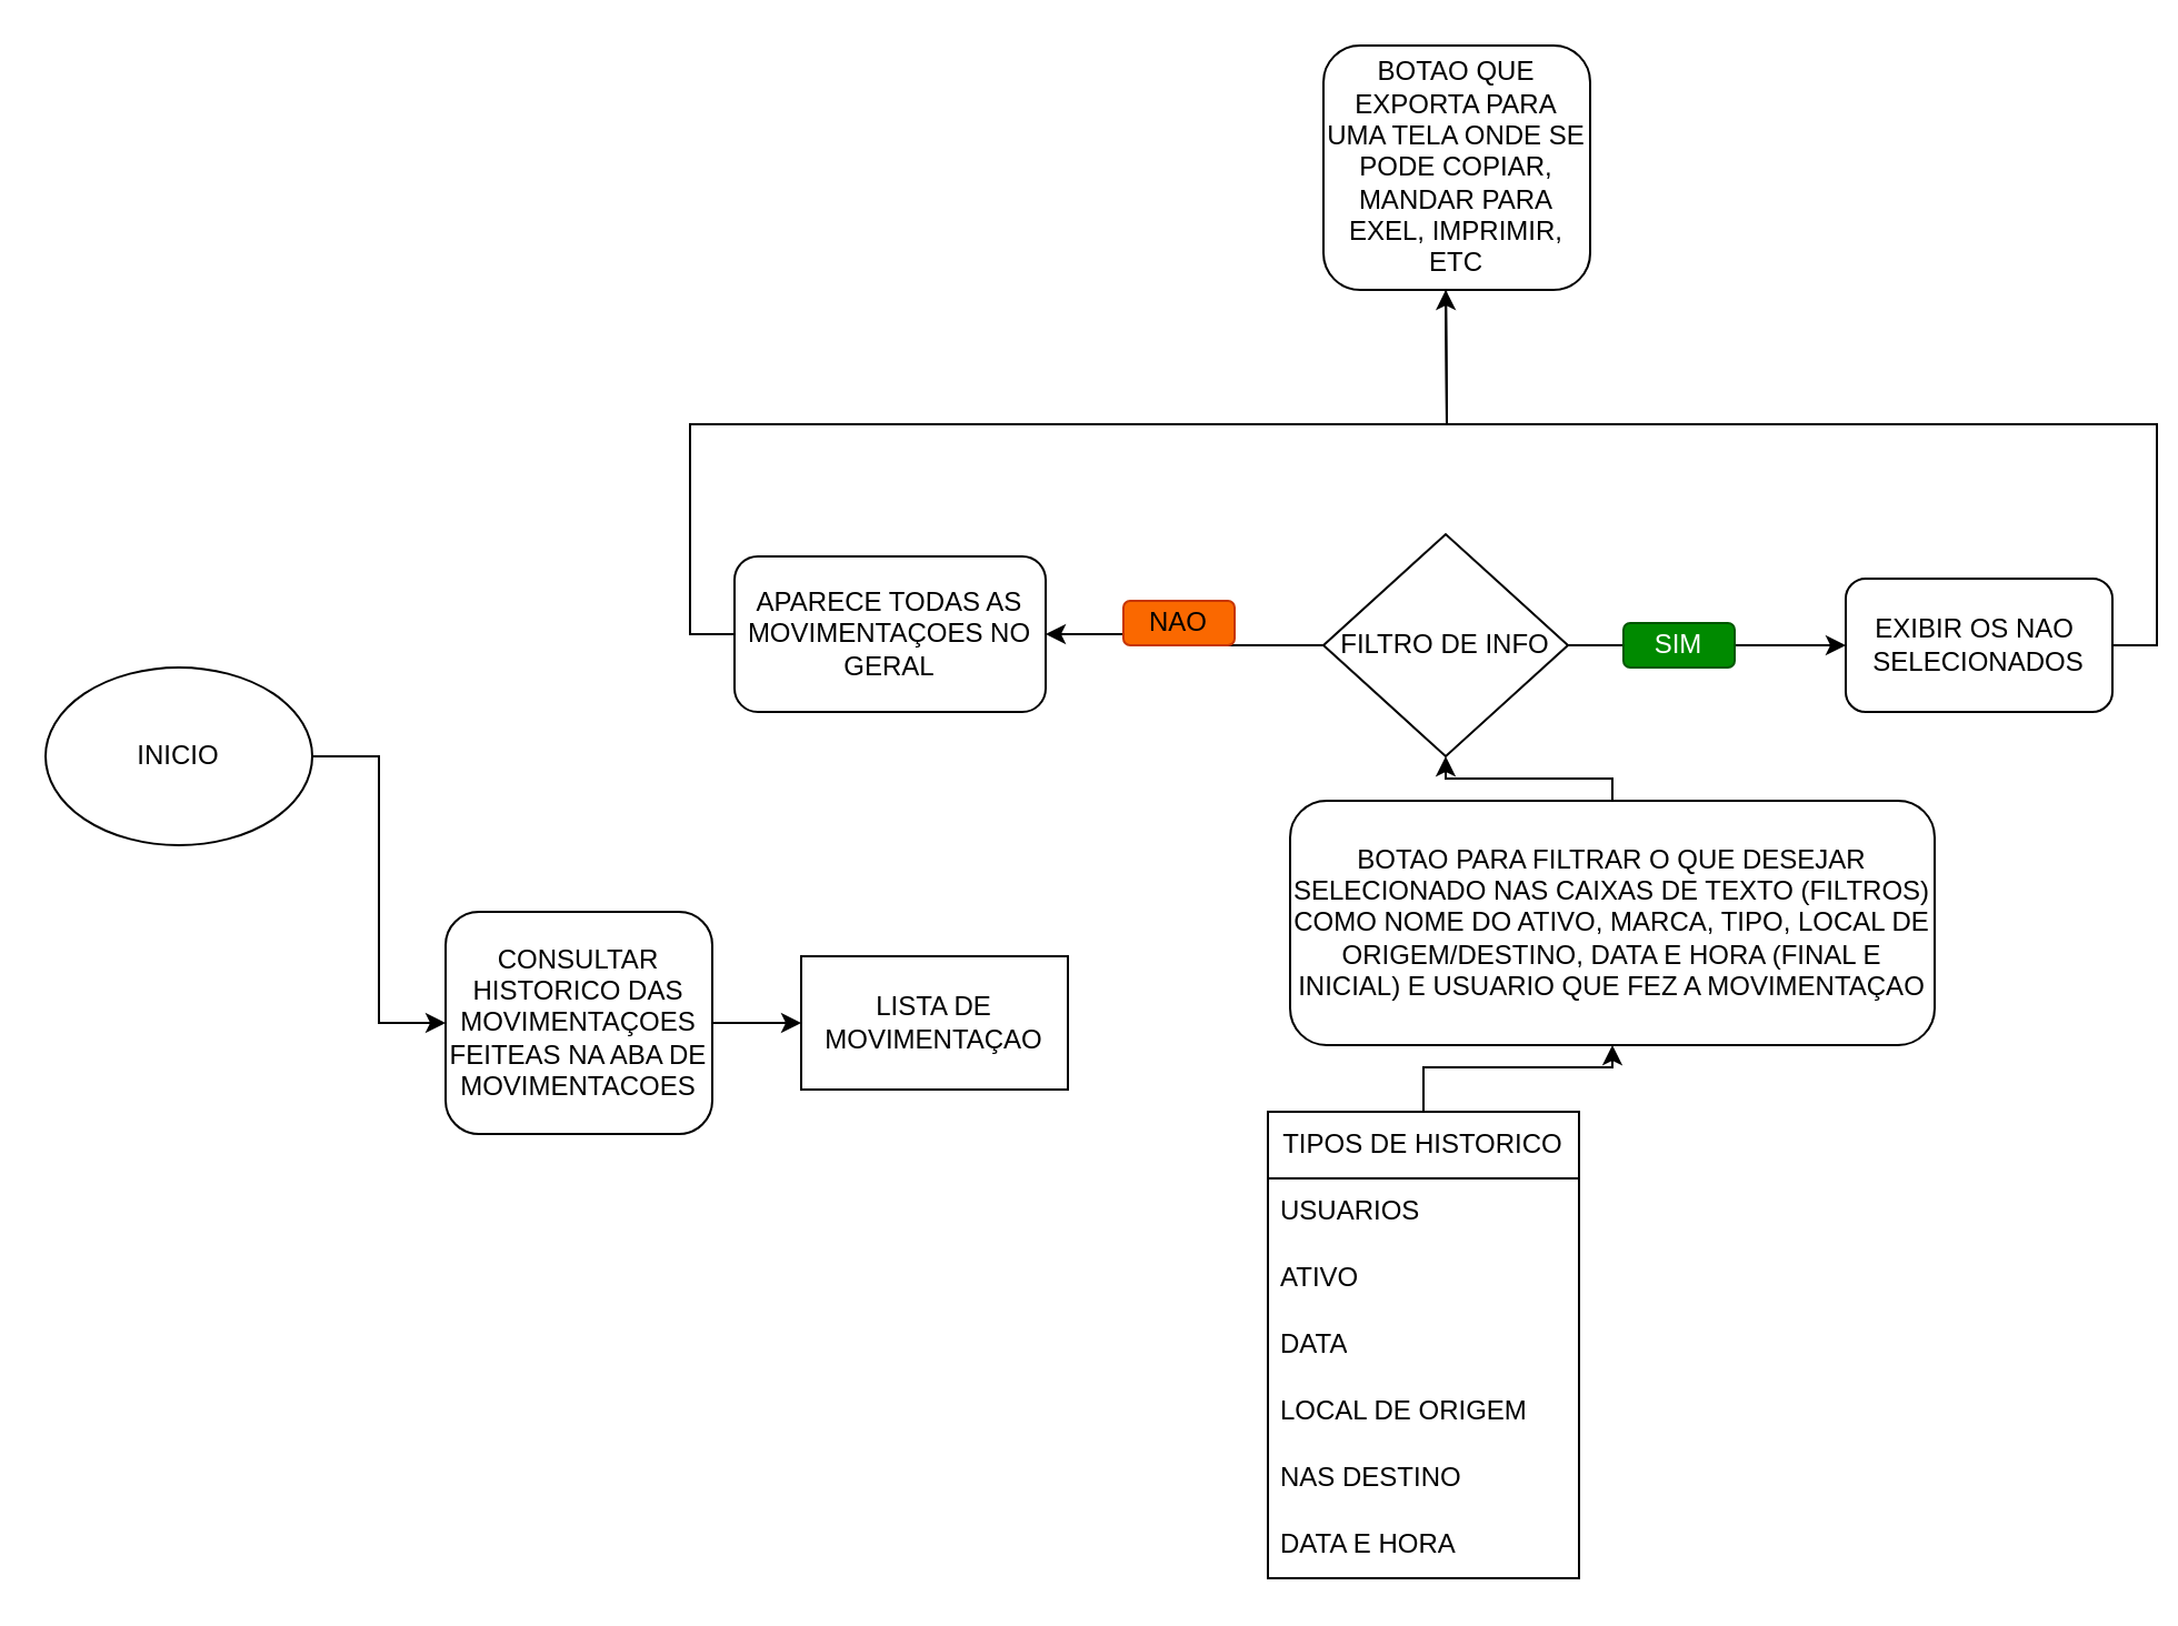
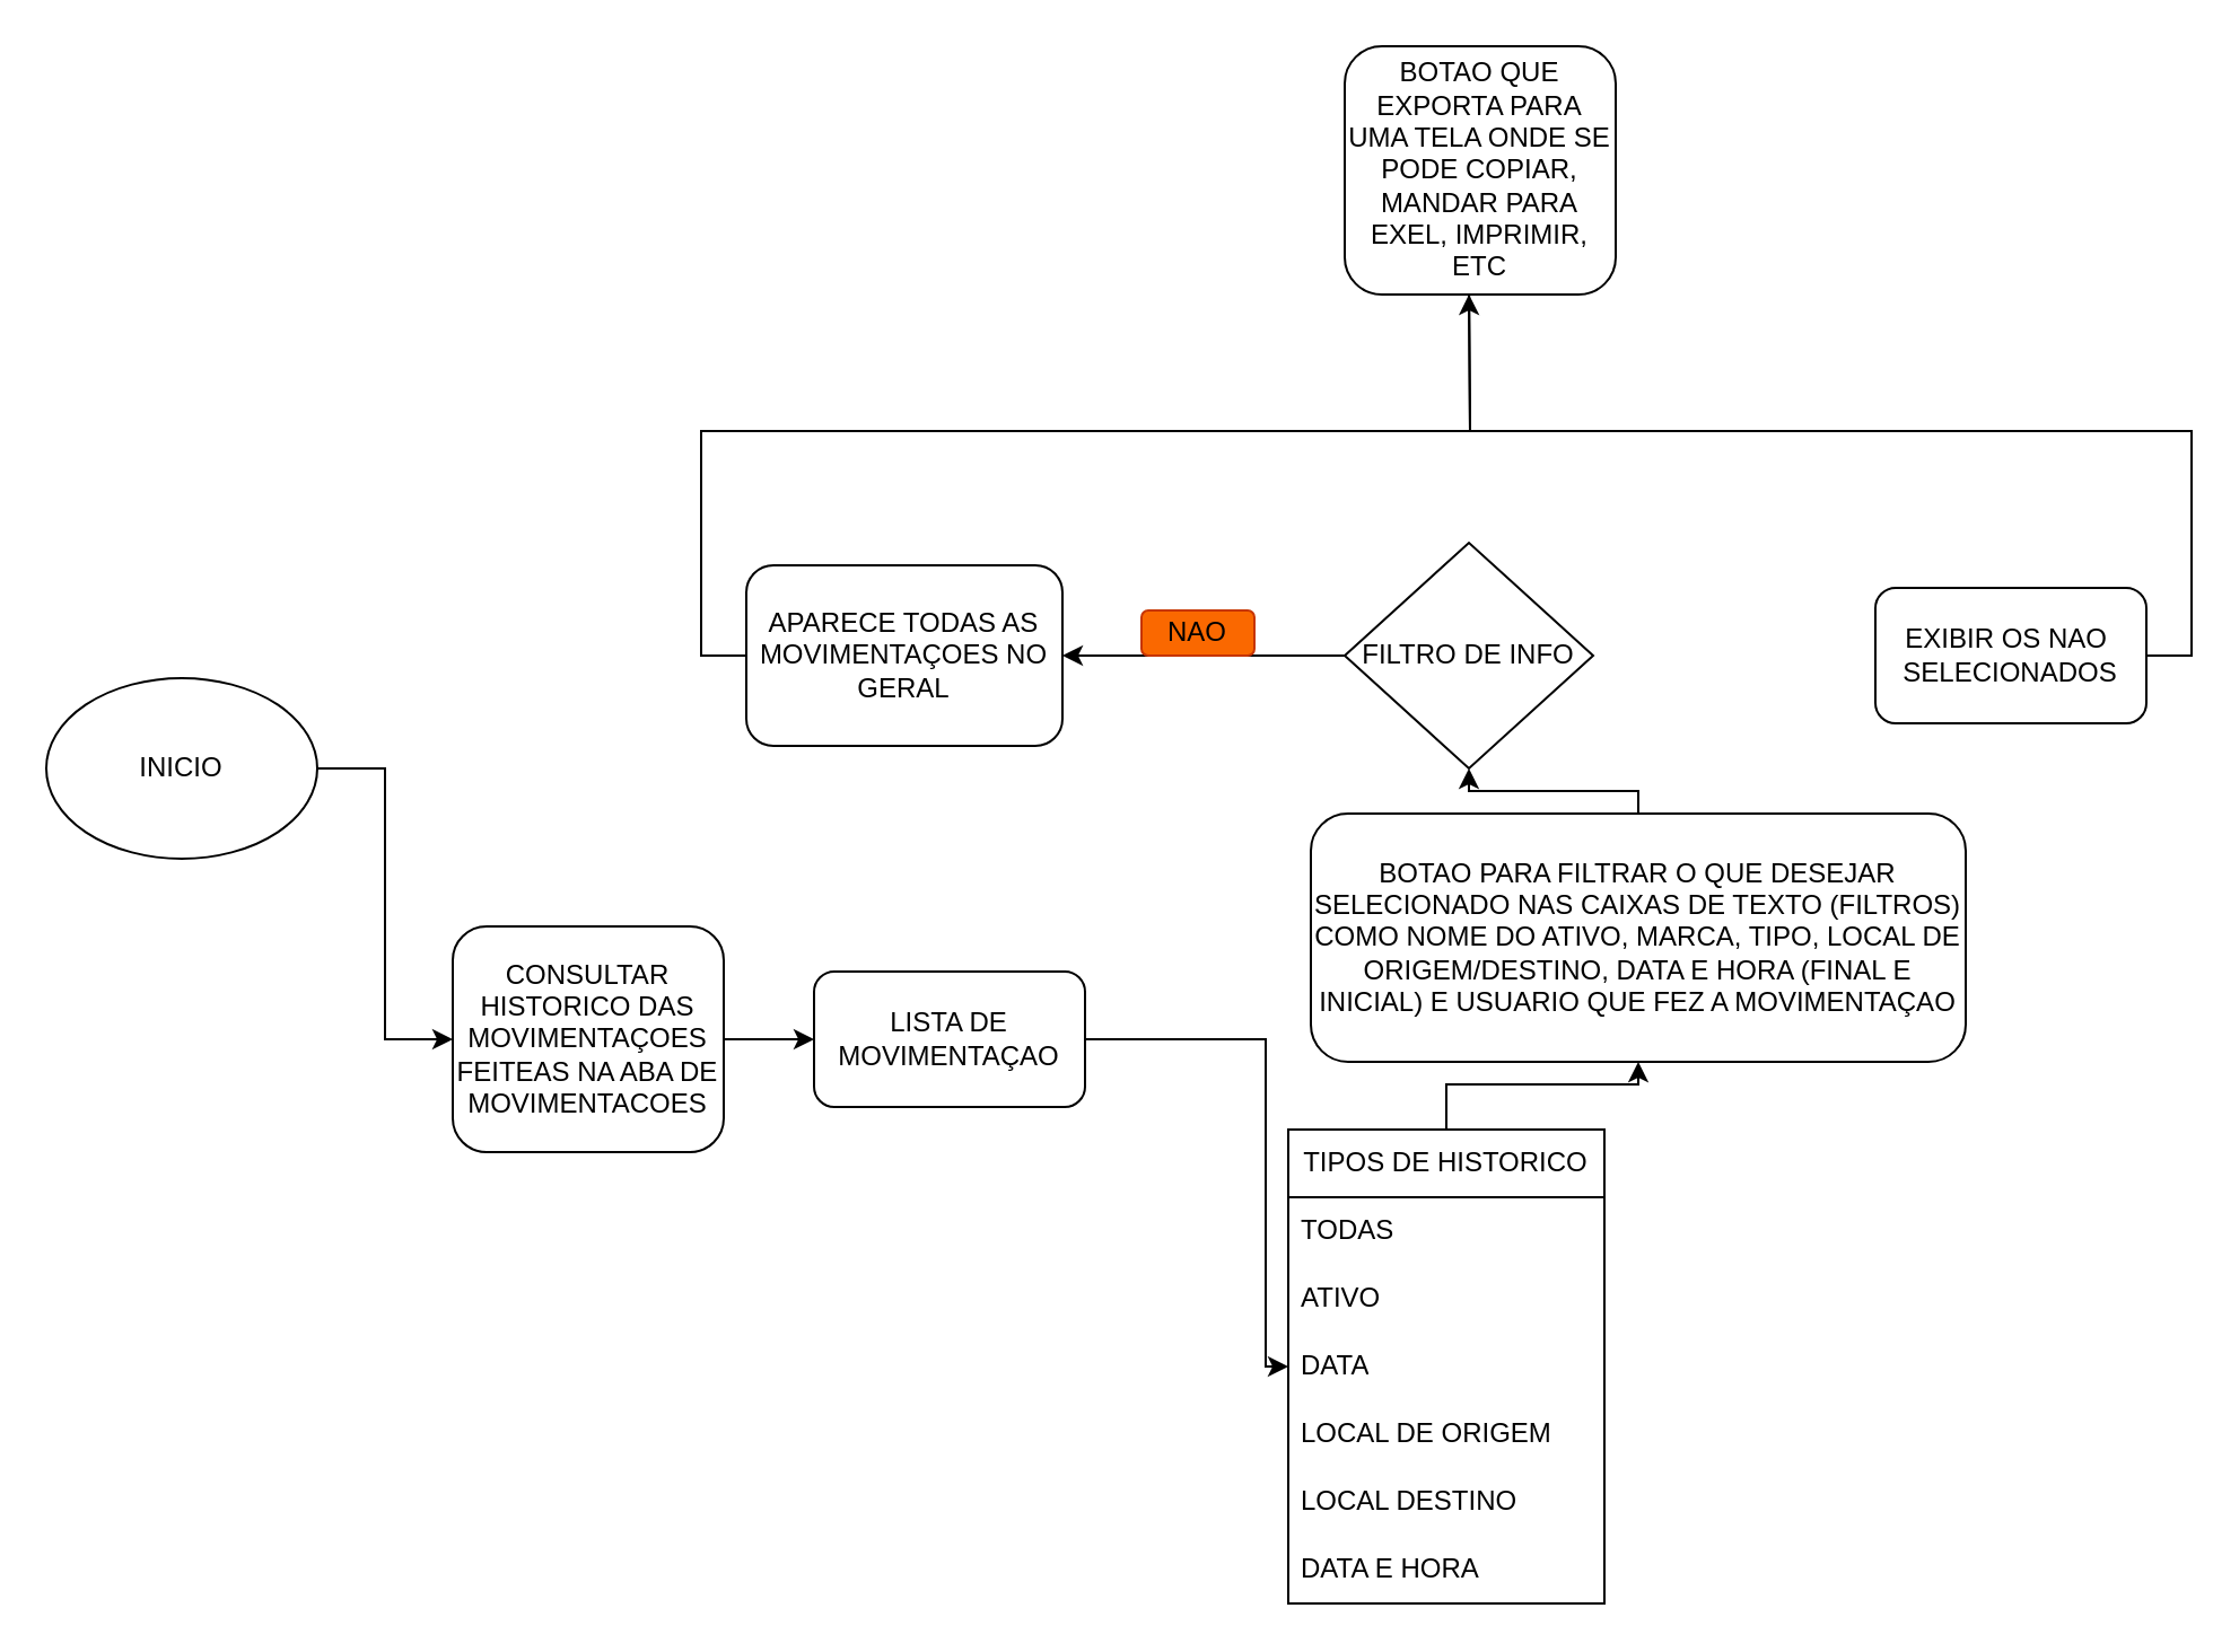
- <mxCell id="22" value="APARECE TODAS AS MOVIMENTAÇOES NO GERAL" style="rounded=1;whiteSpace=wrap;html=1;" vertex="1" parent="1"><mxGeometry x="330" y="250" width="140" height="70" as="geometry" /></mxCell>
+ <mxCell id="22" value="APARECE TODAS AS MOVIMENTAÇOES NO GERAL" style="rounded=1;whiteSpace=wrap;html=1;" vertex="1" parent="1"><mxGeometry x="330" y="250" width="140" height="80" as="geometry" /></mxCell>
- <mxCell id="19" value="SIM" style="rounded=1;whiteSpace=wrap;html=1;fillColor=#008a00;fontColor=#ffffff;strokeColor=#005700;" vertex="1" parent="1"><mxGeometry x="730" y="280" width="50" height="20" as="geometry" /></mxCell>
- <mxCell id="17" style="edgeStyle=orthogonalEdgeStyle;rounded=0;orthogonalLoop=1;jettySize=auto;html=1;exitX=0.5;exitY=0;exitDx=0;exitDy=0;" edge="1" parent="1" source="18" target="24"><mxGeometry relative="1" as="geometry" /></mxCell>
- <mxCell id="15" value="LISTA DE MOVIMENTAÇAO" style="whiteSpace=wrap;html=1;rounded=0;" vertex="1" parent="1"><mxGeometry x="360" y="430" width="120" height="60" as="geometry" /></mxCell>
+ <mxCell id="15" value="LISTA DE MOVIMENTAÇAO" style="rounded=1;whiteSpace=wrap;html=1;" vertex="1" parent="1"><mxGeometry x="360" y="430" width="120" height="60" as="geometry" /></mxCell>
+ <mxCell id="4" style="edgeStyle=orthogonalEdgeStyle;rounded=0;orthogonalLoop=1;jettySize=auto;html=1;exitX=1;exitY=0.5;exitDx=0;exitDy=0;" edge="1" parent="1" source="15" target="7"><mxGeometry relative="1" as="geometry"><mxPoint x="350" y="440" as="targetPoint" /><Array as="points"><mxPoint x="560" y="460" /><mxPoint x="560" y="605" /></Array></mxGeometry></mxCell>
- <mxCell id="8" value="USUARIOS" style="text;strokeColor=none;fillColor=none;align=left;verticalAlign=middle;spacingLeft=4;spacingRight=4;overflow=hidden;points=[[0,0.5],[1,0.5]];portConstraint=eastwest;rotatable=0;whiteSpace=wrap;html=1;" vertex="1" parent="7"><mxGeometry y="30" width="140" height="30" as="geometry" /></mxCell>
+ <mxCell id="8" value="TODAS" style="text;strokeColor=none;fillColor=none;align=left;verticalAlign=middle;spacingLeft=4;spacingRight=4;overflow=hidden;points=[[0,0.5],[1,0.5]];portConstraint=eastwest;rotatable=0;whiteSpace=wrap;html=1;" vertex="1" parent="7"><mxGeometry y="30" width="140" height="30" as="geometry" /></mxCell>
- <mxCell id="12" value="NAS DESTINO" style="text;strokeColor=none;fillColor=none;align=left;verticalAlign=middle;spacingLeft=4;spacingRight=4;overflow=hidden;points=[[0,0.5],[1,0.5]];portConstraint=eastwest;rotatable=0;whiteSpace=wrap;html=1;" vertex="1" parent="7"><mxGeometry y="150" width="140" height="30" as="geometry" /></mxCell>
+ <mxCell id="12" value="LOCAL DESTINO" style="text;strokeColor=none;fillColor=none;align=left;verticalAlign=middle;spacingLeft=4;spacingRight=4;overflow=hidden;points=[[0,0.5],[1,0.5]];portConstraint=eastwest;rotatable=0;whiteSpace=wrap;html=1;" vertex="1" parent="7"><mxGeometry y="150" width="140" height="30" as="geometry" /></mxCell>
